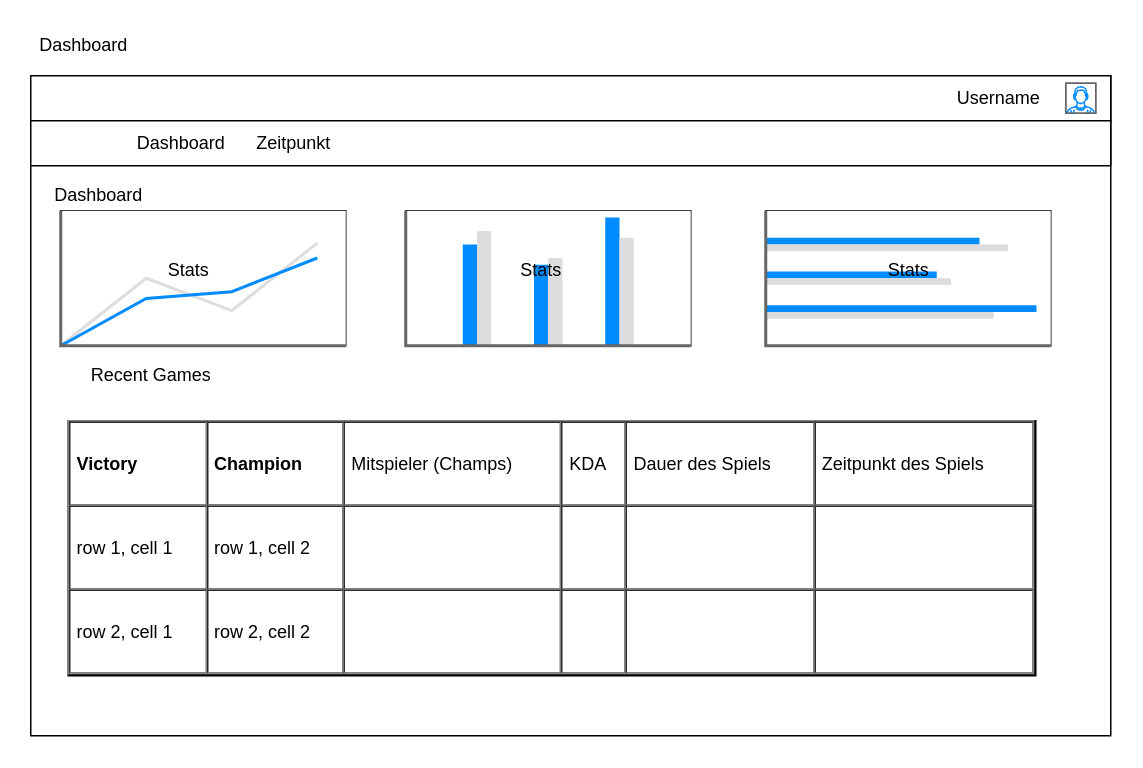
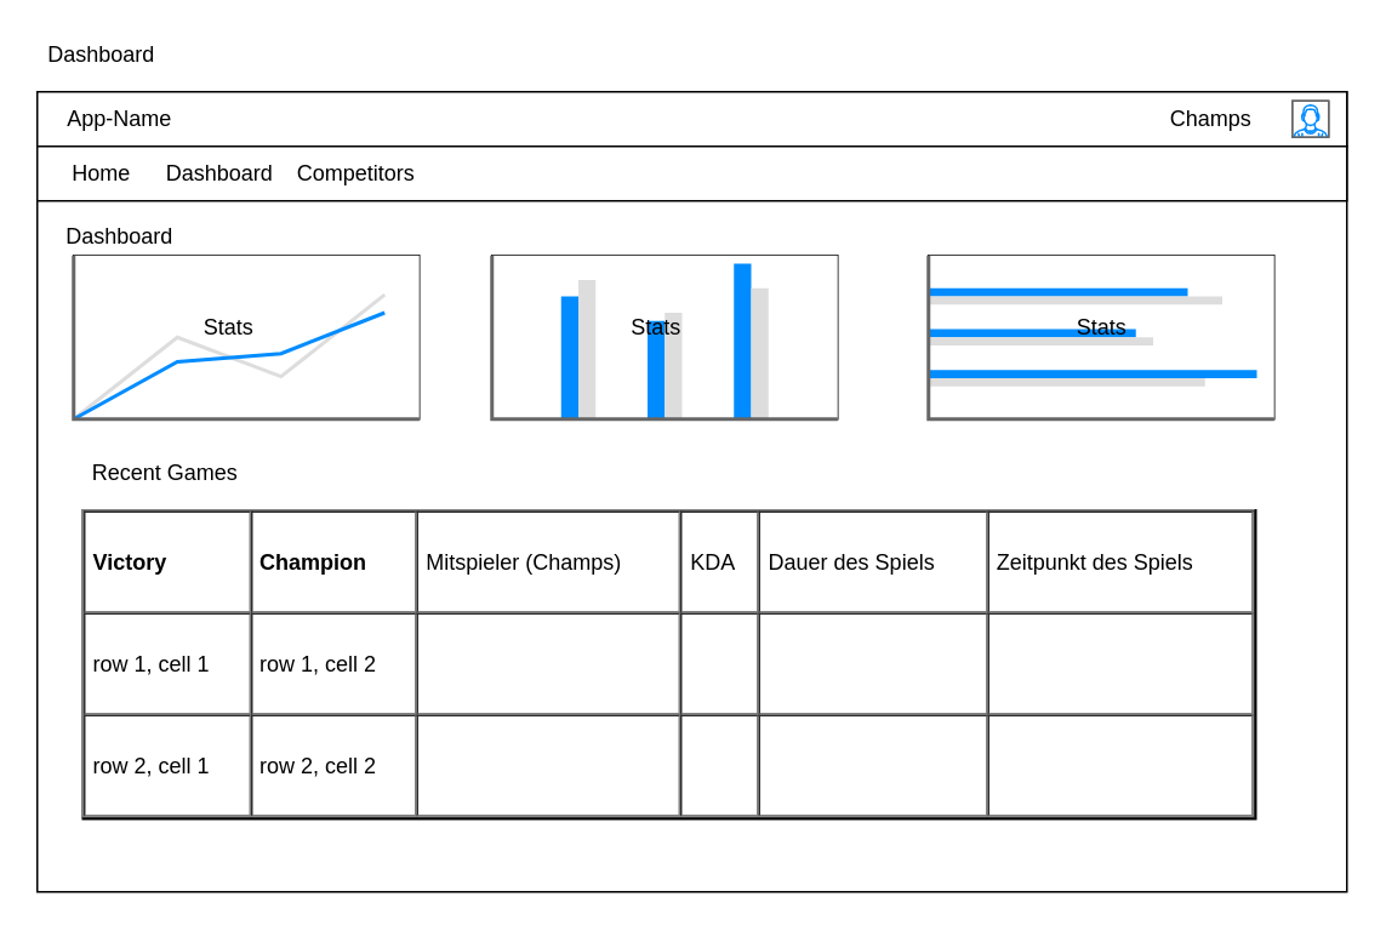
+ <mxCell id="7" value="App-Name" style="text;html=1;align=center;verticalAlign=middle;resizable=0;points=[];autosize=1;strokeColor=none;fillColor=none;" vertex="1" parent="1"><mxGeometry x="30" y="55" width="70" height="20" as="geometry" /></mxCell>
- <mxCell id="6" value="Username" style="text;html=1;align=center;verticalAlign=middle;resizable=0;points=[];autosize=1;strokeColor=none;fillColor=none;" vertex="1" parent="1"><mxGeometry x="630" y="55" width="70" height="20" as="geometry" /></mxCell>
+ <mxCell id="6" value="Champs" style="text;html=1;align=center;verticalAlign=middle;resizable=0;points=[];autosize=1;strokeColor=none;fillColor=none;" vertex="1" parent="1"><mxGeometry x="630" y="55" width="70" height="20" as="geometry" /></mxCell>
+ <mxCell id="9" value="Home" style="text;html=1;align=center;verticalAlign=middle;resizable=0;points=[];autosize=1;strokeColor=none;fillColor=none;" vertex="1" parent="1"><mxGeometry x="30" y="85" width="50" height="20" as="geometry" /></mxCell>
- <mxCell id="11" value="Zeitpunkt" style="text;html=1;align=center;verticalAlign=middle;resizable=0;points=[];autosize=1;strokeColor=none;fillColor=none;" vertex="1" parent="1"><mxGeometry x="155" y="85" width="80" height="20" as="geometry" /></mxCell>
+ <mxCell id="11" value="Competitors" style="text;html=1;align=center;verticalAlign=middle;resizable=0;points=[];autosize=1;strokeColor=none;fillColor=none;" vertex="1" parent="1"><mxGeometry x="155" y="85" width="80" height="20" as="geometry" /></mxCell>
- <mxCell id="22" value="Recent Games" style="text;html=1;align=center;verticalAlign=middle;resizable=0;points=[];autosize=1;strokeColor=none;fillColor=none;" vertex="1" parent="1"><mxGeometry x="50" y="240" width="100" height="20" as="geometry" /></mxCell>
+ <mxCell id="22" value="Recent Games" style="text;html=1;align=center;verticalAlign=middle;resizable=0;points=[];autosize=1;strokeColor=none;fillColor=none;" vertex="1" parent="1"><mxGeometry x="40" y="250" width="100" height="20" as="geometry" /></mxCell>
